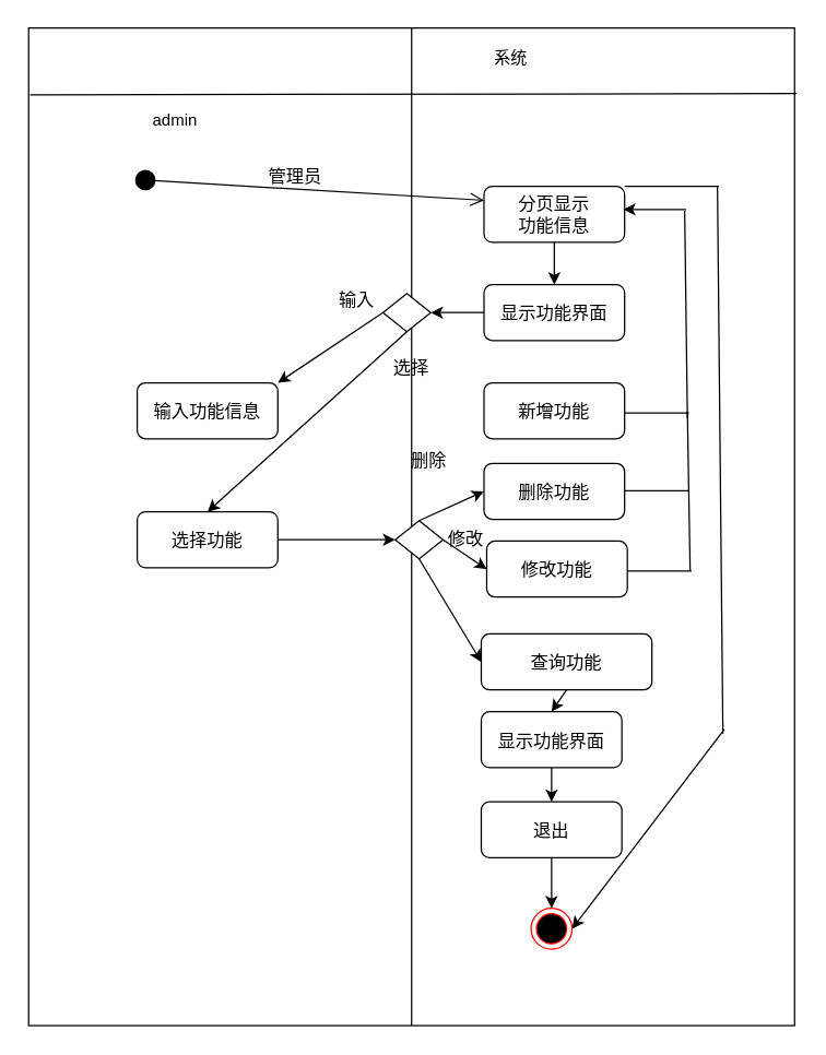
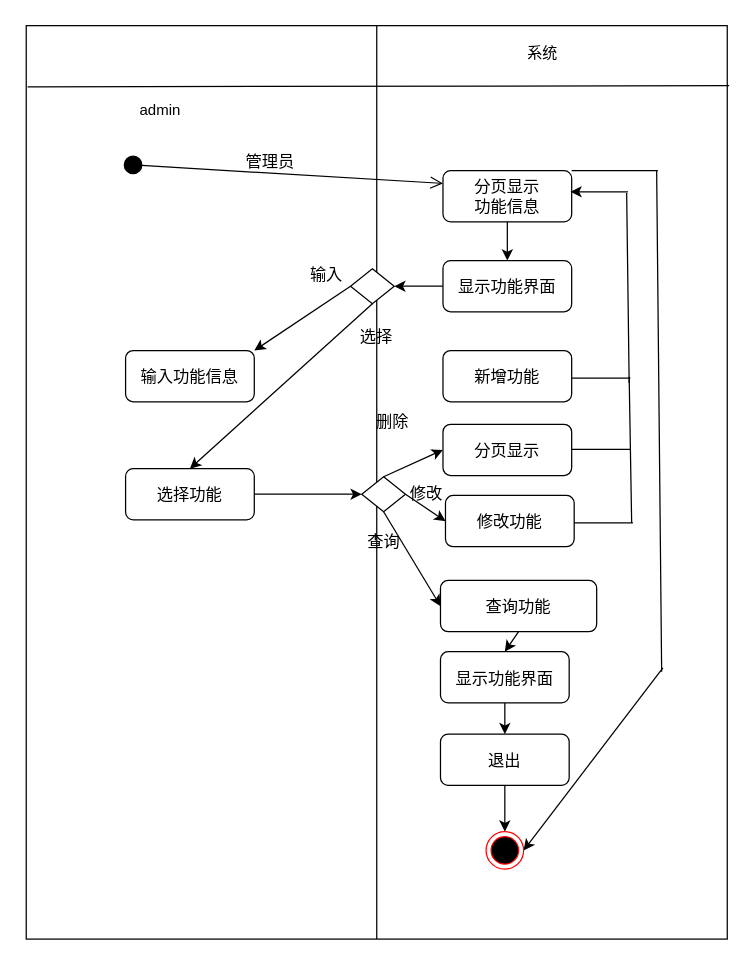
- <mxCell id="6" value="系统" style="text;html=1;strokeColor=none;fillColor=none;align=center;verticalAlign=middle;whiteSpace=wrap;rounded=0;" vertex="1" parent="1"><mxGeometry x="328.5" y="27" width="90" height="30" as="geometry" /></mxCell>
+ <mxCell id="6" value="系统" style="text;html=1;strokeColor=none;fillColor=none;align=center;verticalAlign=middle;whiteSpace=wrap;rounded=0;" vertex="1" parent="1"><mxGeometry x="388.5" y="27" width="90" height="30" as="geometry" /></mxCell>
- <mxCell id="19" value="删除功能" style="rounded=1;whiteSpace=wrap;html=1;fontSize=13;" vertex="1" parent="1"><mxGeometry x="354" y="339" width="103" height="41" as="geometry" /></mxCell>
+ <mxCell id="19" value="分页显示" style="rounded=1;whiteSpace=wrap;html=1;fontSize=13;" vertex="1" parent="1"><mxGeometry x="354" y="339" width="103" height="41" as="geometry" /></mxCell>
+ <mxCell id="26" value="查询" style="text;html=1;strokeColor=none;fillColor=none;align=center;verticalAlign=middle;whiteSpace=wrap;rounded=0;fontSize=13;" vertex="1" parent="1"><mxGeometry x="276.5" y="418" width="60" height="30" as="geometry" /></mxCell>
